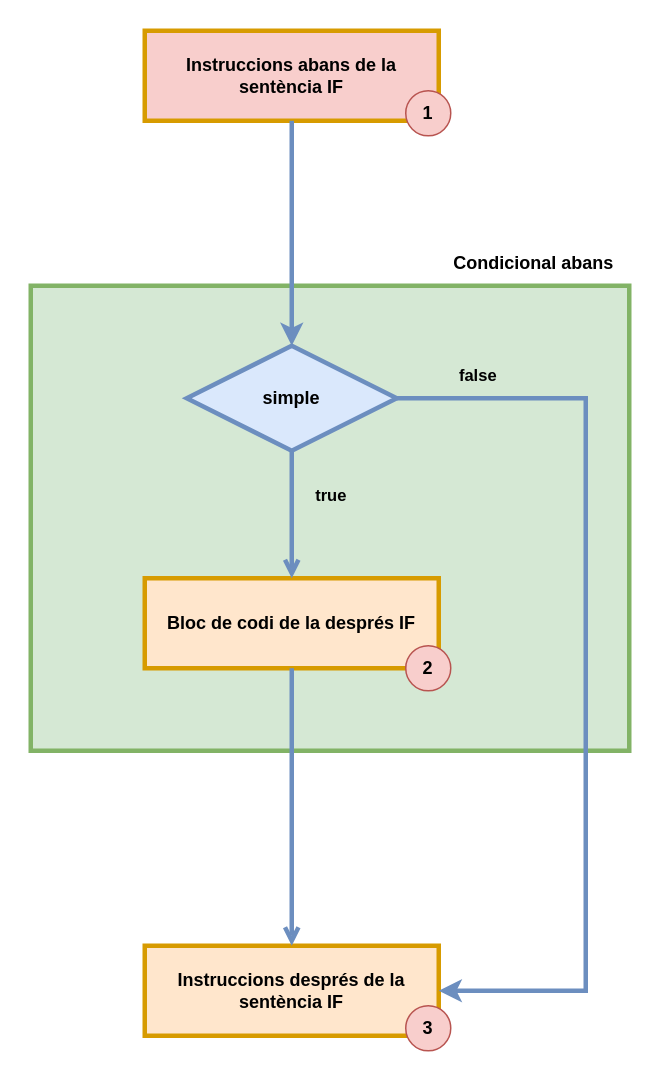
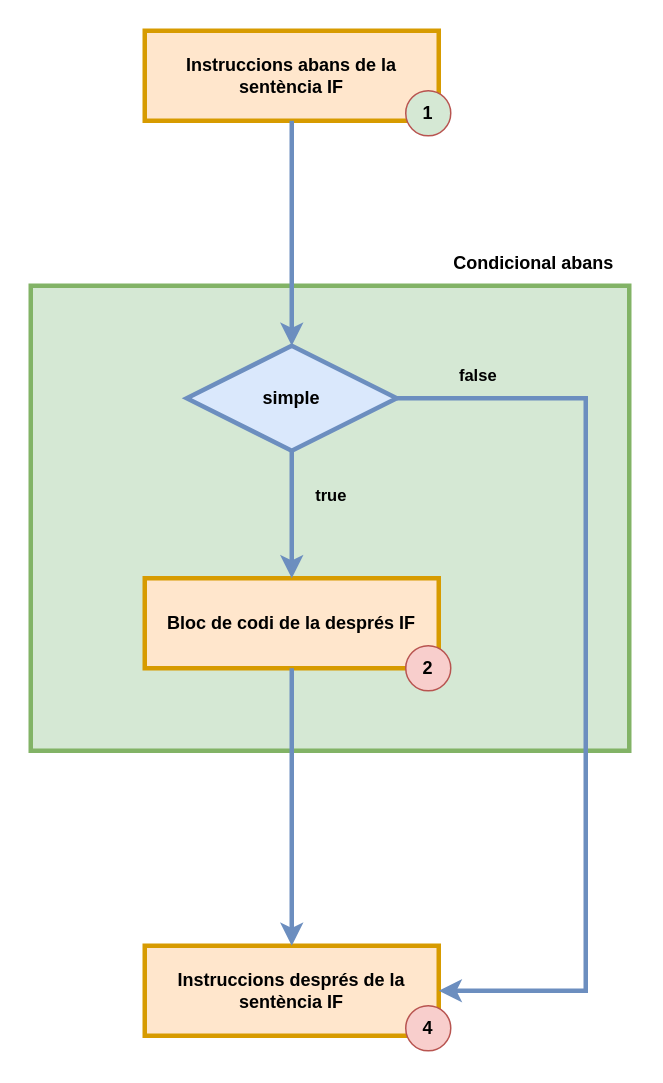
- <mxCell id="3" value="&lt;b&gt;Instruccions abans de la sentència IF&lt;/b&gt;" style="rounded=0;whiteSpace=wrap;html=1;fillColor=#f8cecc;strokeColor=#d79b00;strokeWidth=3;" vertex="1" parent="1"><mxGeometry x="96" y="20" width="196" height="60" as="geometry" /></mxCell>
+ <mxCell id="3" value="&lt;b&gt;Instruccions abans de la sentència IF&lt;/b&gt;" style="rounded=0;whiteSpace=wrap;html=1;fillColor=#ffe6cc;strokeColor=#d79b00;strokeWidth=3;" vertex="1" parent="1"><mxGeometry x="96" y="20" width="196" height="60" as="geometry" /></mxCell>
- <mxCell id="12" value="&lt;b&gt;1&lt;/b&gt;" style="ellipse;whiteSpace=wrap;html=1;aspect=fixed;fillColor=#f8cecc;strokeColor=#b85450;" vertex="1" parent="1"><mxGeometry x="270" y="60" width="30" height="30" as="geometry" /></mxCell>
+ <mxCell id="12" value="&lt;b&gt;1&lt;/b&gt;" style="ellipse;whiteSpace=wrap;html=1;aspect=fixed;fillColor=#d5e8d4;strokeColor=#b85450;" vertex="1" parent="1"><mxGeometry x="270" y="60" width="30" height="30" as="geometry" /></mxCell>
- <mxCell id="7" value="&lt;b&gt;true&lt;/b&gt;" style="endArrow=open;html=1;rounded=0;exitX=0.5;exitY=1;exitDx=0;exitDy=0;exitPerimeter=0;fillColor=#dae8fc;strokeColor=#6c8ebf;curved=0;jumpSize=20;strokeWidth=3;labelBackgroundColor=#d5e8d4;" edge="1" parent="1" source="4" target="6"><mxGeometry x="-0.294" y="26" width="50" height="50" relative="1" as="geometry"><mxPoint x="140" y="430" as="sourcePoint" /><mxPoint x="190" y="380" as="targetPoint" /><mxPoint as="offset" /></mxGeometry></mxCell>
+ <mxCell id="7" value="&lt;b&gt;true&lt;/b&gt;" style="endArrow=classic;html=1;rounded=0;exitX=0.5;exitY=1;exitDx=0;exitDy=0;exitPerimeter=0;fillColor=#dae8fc;strokeColor=#6c8ebf;curved=0;jumpSize=20;strokeWidth=3;labelBackgroundColor=#d5e8d4;" edge="1" parent="1" source="4" target="6"><mxGeometry x="-0.294" y="26" width="50" height="50" relative="1" as="geometry"><mxPoint x="140" y="430" as="sourcePoint" /><mxPoint x="190" y="380" as="targetPoint" /><mxPoint as="offset" /></mxGeometry></mxCell>
- <mxCell id="9" value="" style="endArrow=open;html=1;rounded=0;entryX=0.5;entryY=0;entryDx=0;entryDy=0;fillColor=#dae8fc;strokeColor=#6c8ebf;strokeWidth=3;exitX=0.5;exitY=1;exitDx=0;exitDy=0;" edge="1" parent="1" source="6" target="8"><mxGeometry width="50" height="50" relative="1" as="geometry"><mxPoint x="194" y="460" as="sourcePoint" /><mxPoint x="194" y="540" as="targetPoint" /></mxGeometry></mxCell>
+ <mxCell id="9" value="" style="endArrow=classic;html=1;rounded=0;entryX=0.5;entryY=0;entryDx=0;entryDy=0;fillColor=#dae8fc;strokeColor=#6c8ebf;strokeWidth=3;exitX=0.5;exitY=1;exitDx=0;exitDy=0;" edge="1" parent="1" source="6" target="8"><mxGeometry width="50" height="50" relative="1" as="geometry"><mxPoint x="194" y="460" as="sourcePoint" /><mxPoint x="194" y="540" as="targetPoint" /></mxGeometry></mxCell>
- <mxCell id="14" value="&lt;b&gt;3&lt;/b&gt;" style="ellipse;whiteSpace=wrap;html=1;aspect=fixed;fillColor=#f8cecc;strokeColor=#b85450;" vertex="1" parent="1"><mxGeometry x="270" y="670" width="30" height="30" as="geometry" /></mxCell>
+ <mxCell id="14" value="&lt;b&gt;4&lt;/b&gt;" style="ellipse;whiteSpace=wrap;html=1;aspect=fixed;fillColor=#f8cecc;strokeColor=#b85450;" vertex="1" parent="1"><mxGeometry x="270" y="670" width="30" height="30" as="geometry" /></mxCell>
